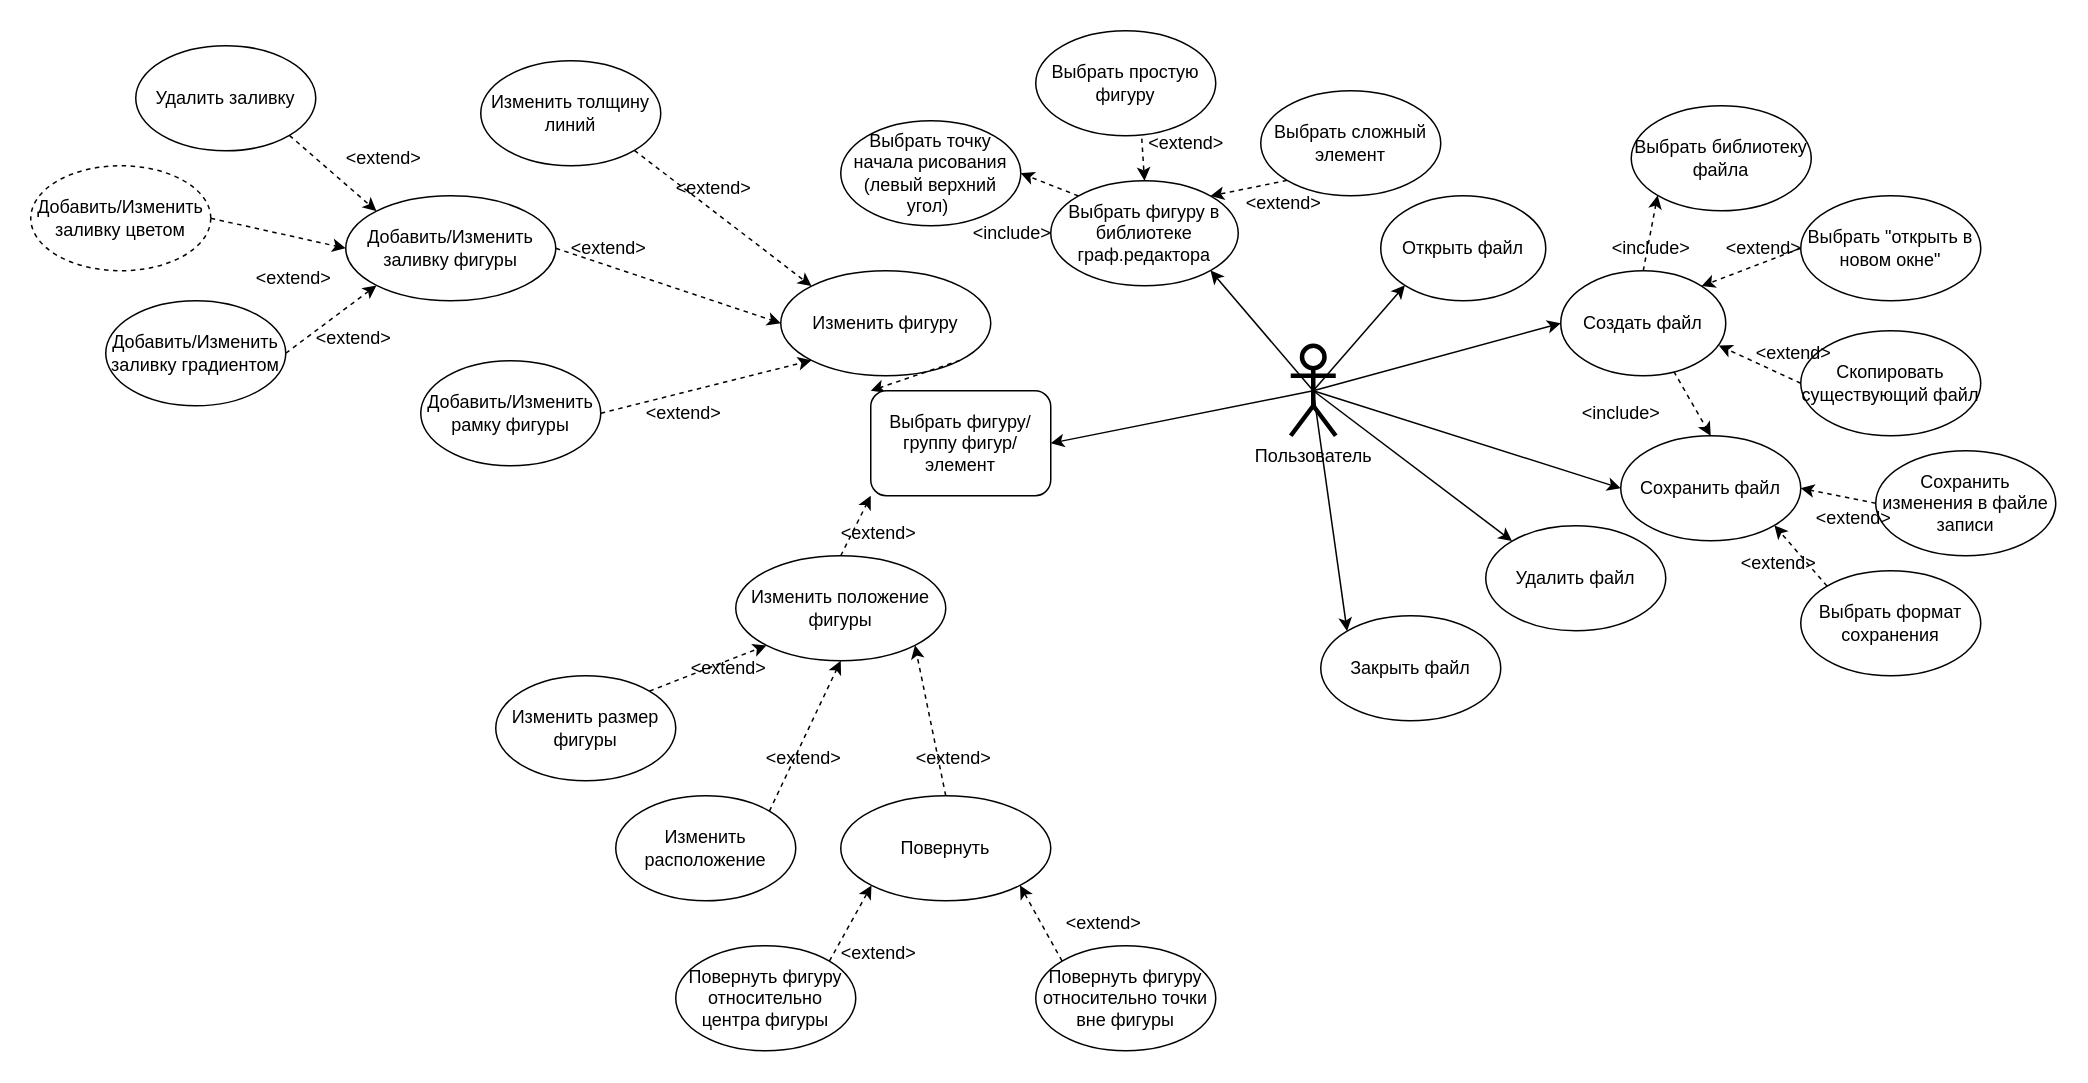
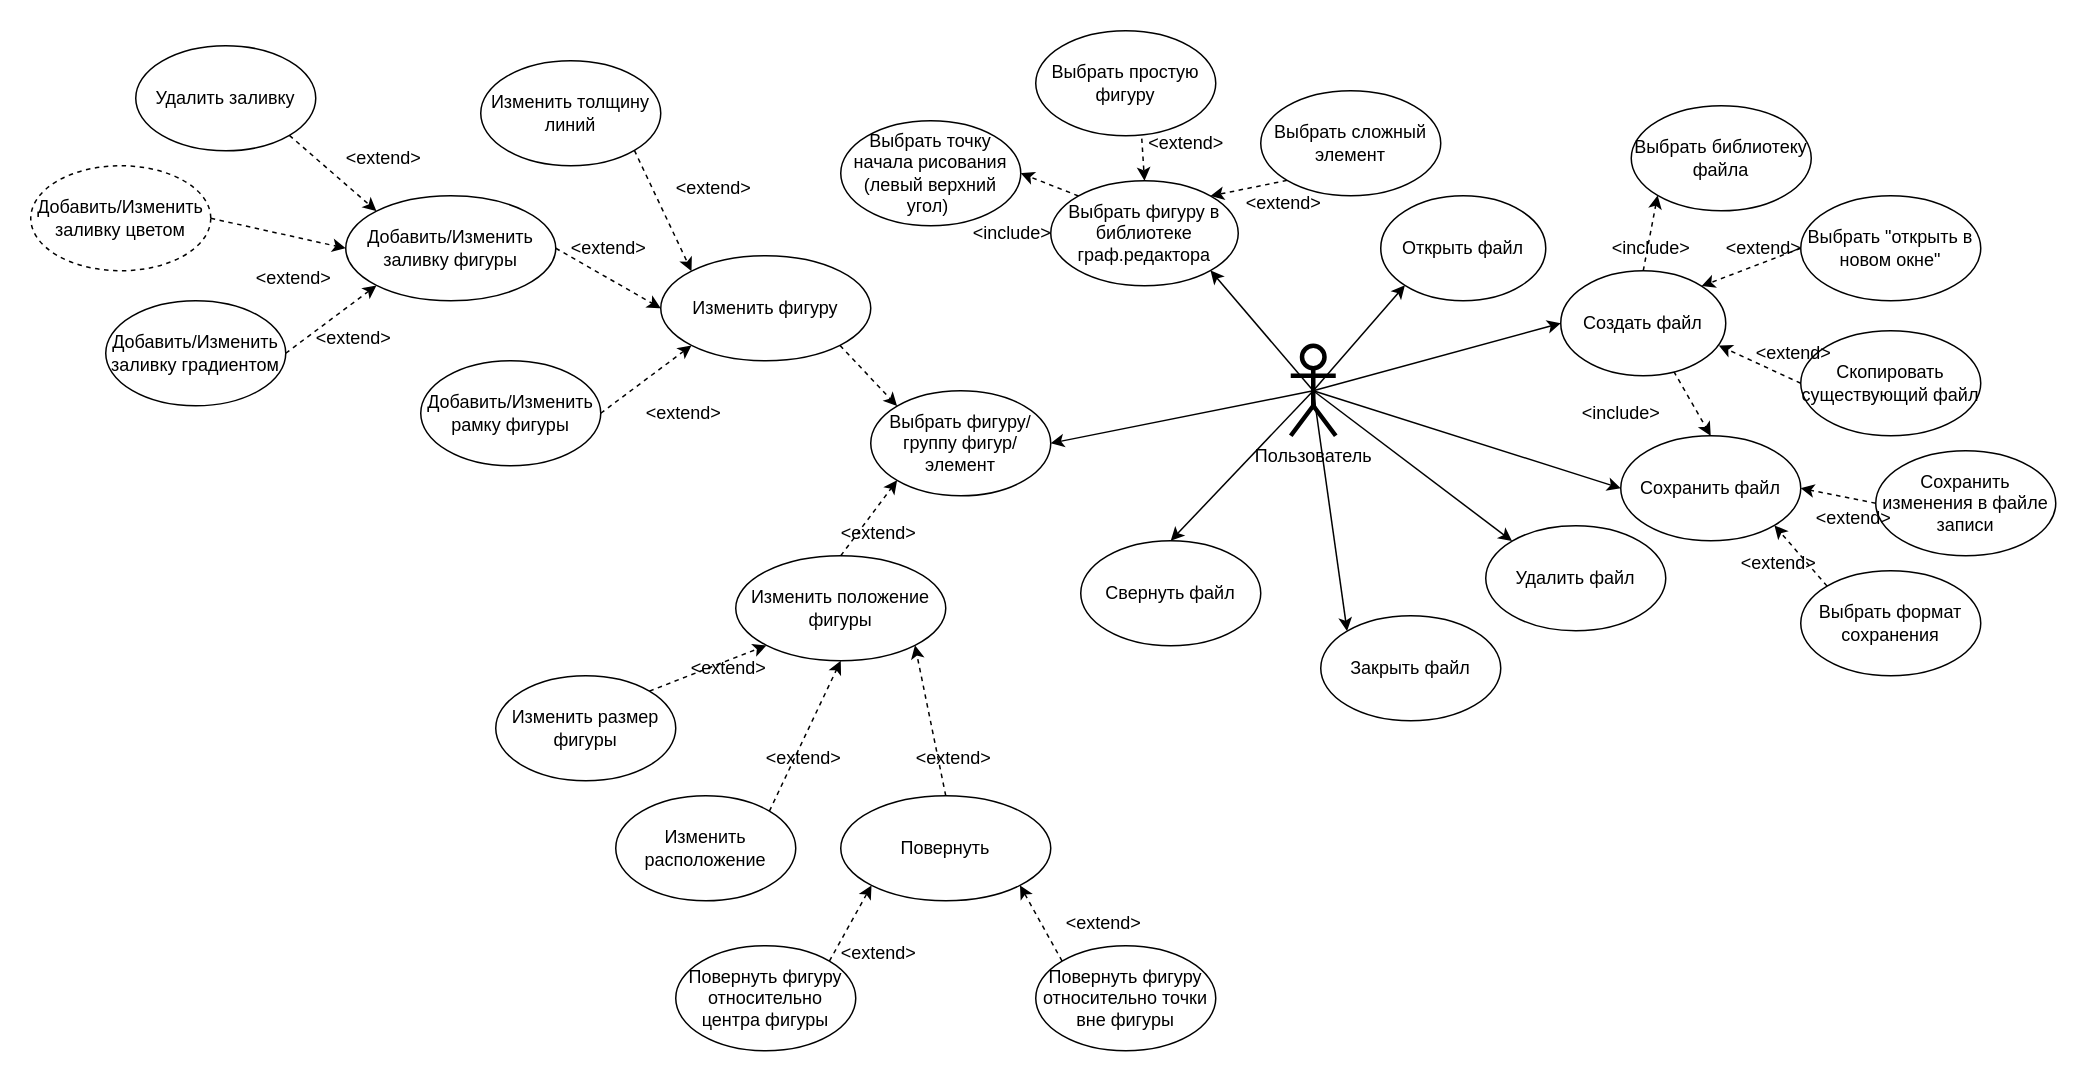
- <mxCell id="23" value="Изменить фигуру" style="ellipse;whiteSpace=wrap;html=1;labelBackgroundColor=none;rounded=1;" vertex="1" parent="1"><mxGeometry x="520" y="180" width="140" height="70" as="geometry" /></mxCell>
+ <mxCell id="23" value="Изменить фигуру" style="ellipse;whiteSpace=wrap;html=1;labelBackgroundColor=none;rounded=1;" vertex="1" parent="1"><mxGeometry x="440" y="170" width="140" height="70" as="geometry" /></mxCell>
- <mxCell id="54" value="Выбрать фигуру/группу фигур/элемент" style="whiteSpace=wrap;html=1;labelBackgroundColor=none;shadow=0;rounded=1;" vertex="1" parent="1"><mxGeometry x="580" y="260" width="120" height="70" as="geometry" /></mxCell>
+ <mxCell id="54" value="Выбрать фигуру/группу фигур/элемент" style="ellipse;whiteSpace=wrap;html=1;labelBackgroundColor=none;rounded=1;shadow=0;" vertex="1" parent="1"><mxGeometry x="580" y="260" width="120" height="70" as="geometry" /></mxCell>
+ <mxCell id="6" style="edgeStyle=none;rounded=1;orthogonalLoop=1;jettySize=auto;html=1;exitX=0.5;exitY=0.5;exitDx=0;exitDy=0;exitPerimeter=0;entryX=0.5;entryY=0;entryDx=0;entryDy=0;labelBackgroundColor=none;fontColor=default;" edge="1" parent="1" source="9" target="31"><mxGeometry relative="1" as="geometry" /></mxCell>
+ <mxCell id="31" value="Свернуть файл" style="ellipse;whiteSpace=wrap;html=1;labelBackgroundColor=none;rounded=1;" vertex="1" parent="1"><mxGeometry x="720" y="360" width="120" height="70" as="geometry" /></mxCell>
